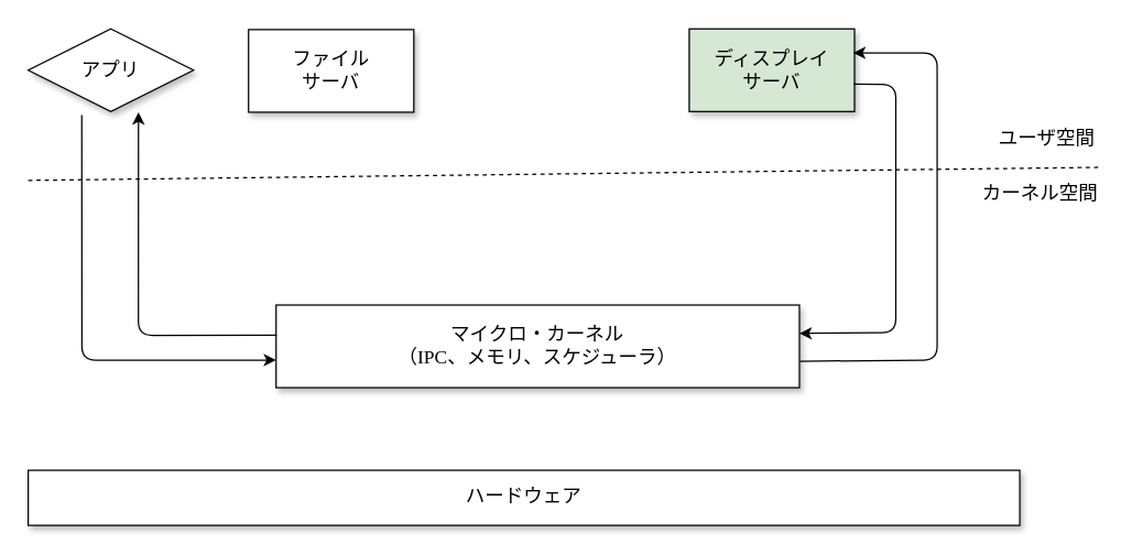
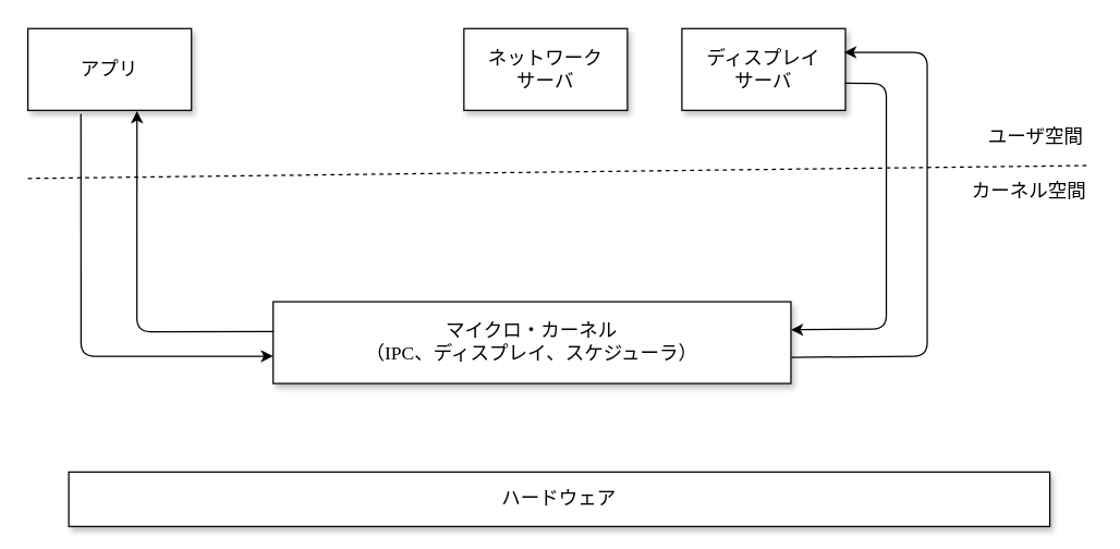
- <mxCell id="2" value="&lt;font style=&quot;font-size: 14px&quot; face=&quot;ヒラギノ角ゴ Pro W5&quot;&gt;アプリ&lt;/font&gt;" style="rhombus;whiteSpace=wrap;html=1;shadow=1;" parent="1" vertex="1"><mxGeometry x="20" y="20.5" width="120" height="60" as="geometry" /></mxCell>
+ <mxCell id="2" value="&lt;font style=&quot;font-size: 14px&quot; face=&quot;ヒラギノ角ゴ Pro W5&quot;&gt;アプリ&lt;/font&gt;" style="rounded=0;whiteSpace=wrap;html=1;shadow=1;" parent="1" vertex="1"><mxGeometry x="20" y="20.5" width="120" height="60" as="geometry" /></mxCell>
- <mxCell id="3" value="&lt;font face=&quot;ヒラギノ角ゴ Pro W5&quot;&gt;&lt;span style=&quot;font-size: 14px&quot;&gt;ファイル&lt;br&gt;サーバ&lt;br&gt;&lt;/span&gt;&lt;/font&gt;" style="rounded=0;whiteSpace=wrap;html=1;shadow=1;" parent="1" vertex="1"><mxGeometry x="180" width="120" height="60" as="geometry" y="21" /></mxCell>
+ <mxCell id="4" value="&lt;font face=&quot;ヒラギノ角ゴ Pro W5&quot;&gt;&lt;span style=&quot;font-size: 14px&quot;&gt;ネットワーク&lt;br&gt;サーバ&lt;br&gt;&lt;/span&gt;&lt;/font&gt;" style="rounded=0;whiteSpace=wrap;html=1;shadow=1;" parent="1" vertex="1"><mxGeometry x="340" y="20.5" width="120" height="60" as="geometry" /></mxCell>
- <mxCell id="5" value="&lt;font face=&quot;ヒラギノ角ゴ Pro W5&quot;&gt;&lt;span style=&quot;font-size: 14px&quot;&gt;ディスプレイ&lt;br&gt;サーバ&lt;br&gt;&lt;/span&gt;&lt;/font&gt;" style="rounded=0;whiteSpace=wrap;html=1;shadow=1;fillColor=#d5e8d4;" parent="1" vertex="1"><mxGeometry x="500" y="20.5" width="120" height="60" as="geometry" /></mxCell>
+ <mxCell id="5" value="&lt;font face=&quot;ヒラギノ角ゴ Pro W5&quot;&gt;&lt;span style=&quot;font-size: 14px&quot;&gt;ディスプレイ&lt;br&gt;サーバ&lt;br&gt;&lt;/span&gt;&lt;/font&gt;" style="rounded=0;whiteSpace=wrap;html=1;shadow=1;" parent="1" vertex="1"><mxGeometry x="500" y="20.5" width="120" height="60" as="geometry" /></mxCell>
- <mxCell id="6" value="&lt;font face=&quot;ヒラギノ角ゴ Pro W5&quot;&gt;&lt;span style=&quot;font-size: 14px&quot;&gt;マイクロ・カーネル&lt;br&gt;（IPC、メモリ、スケジューラ）&lt;br&gt;&lt;/span&gt;&lt;/font&gt;" style="rounded=0;whiteSpace=wrap;html=1;shadow=1;" parent="1" vertex="1"><mxGeometry x="200" y="221" width="380" height="60" as="geometry" /></mxCell>
+ <mxCell id="6" value="&lt;font face=&quot;ヒラギノ角ゴ Pro W5&quot;&gt;&lt;span style=&quot;font-size: 14px&quot;&gt;マイクロ・カーネル&lt;br&gt;（IPC、ディスプレイ、スケジューラ）&lt;br&gt;&lt;/span&gt;&lt;/font&gt;" style="rounded=0;whiteSpace=wrap;html=1;shadow=1;" parent="1" vertex="1"><mxGeometry x="200" y="221" width="380" height="60" as="geometry" /></mxCell>
- <mxCell id="7" value="&lt;font face=&quot;ヒラギノ角ゴ Pro W5&quot;&gt;&lt;span style=&quot;font-size: 14px&quot;&gt;ハードウェア&lt;br&gt;&lt;/span&gt;&lt;/font&gt;" style="rounded=0;whiteSpace=wrap;html=1;shadow=1;" parent="1" vertex="1"><mxGeometry x="20" y="341" width="720" height="40" as="geometry" /></mxCell>
+ <mxCell id="7" value="&lt;font face=&quot;ヒラギノ角ゴ Pro W5&quot;&gt;&lt;span style=&quot;font-size: 14px&quot;&gt;ハードウェア&lt;br&gt;&lt;/span&gt;&lt;/font&gt;" style="rounded=0;whiteSpace=wrap;html=1;shadow=1;" parent="1" vertex="1"><mxGeometry x="50" y="346" width="720" height="40" as="geometry" /></mxCell>
